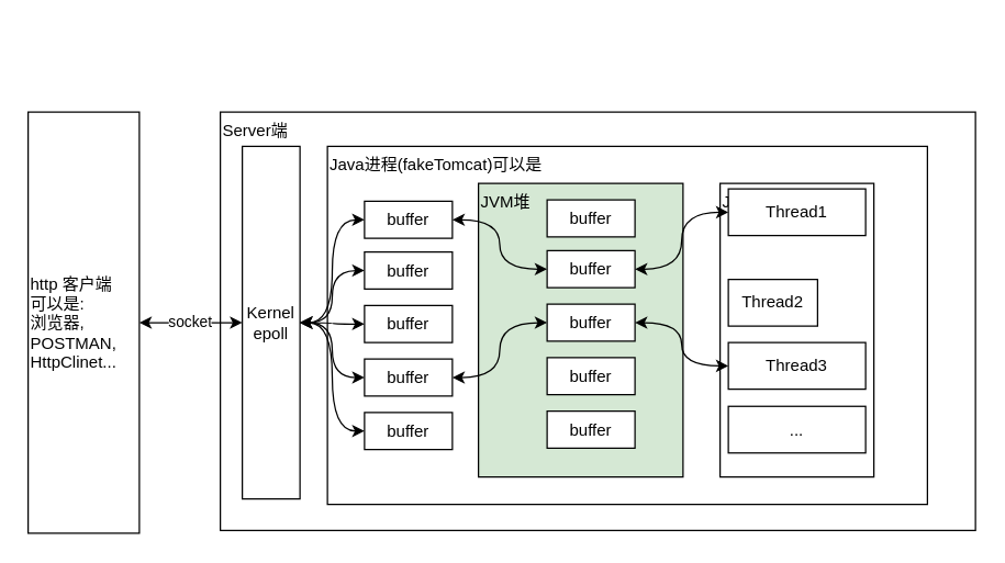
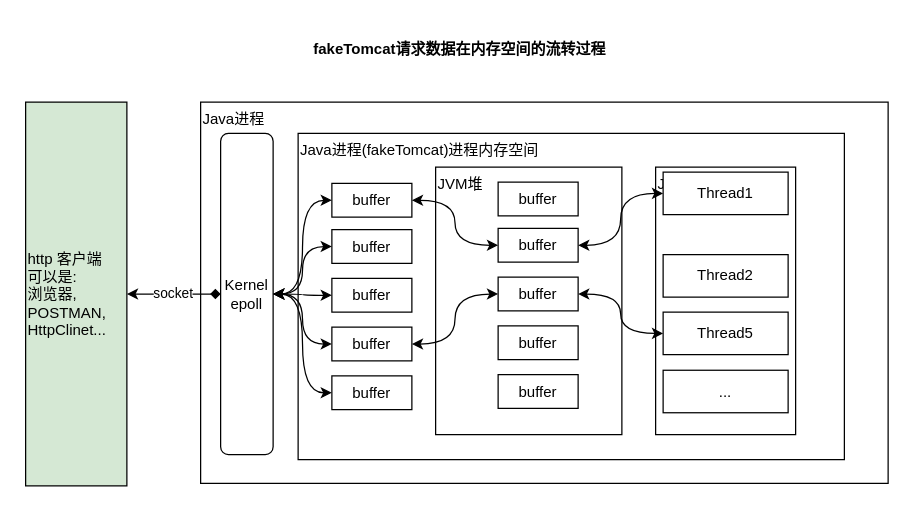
+ <mxCell id="2" value="fakeTomcat请求数据在内存空间的流转过程" style="text;html=1;strokeColor=none;fillColor=none;align=center;verticalAlign=middle;whiteSpace=wrap;rounded=0;fontStyle=1" vertex="1" parent="1"><mxGeometry x="244" y="20" width="247" height="37" as="geometry" /></mxCell>
- <mxCell id="3" value="Server端" style="rounded=0;whiteSpace=wrap;html=1;align=left;verticalAlign=top;" vertex="1" parent="1"><mxGeometry x="160" y="81" width="550" height="305" as="geometry" /></mxCell>
+ <mxCell id="3" value="Java进程" style="rounded=0;whiteSpace=wrap;html=1;align=left;verticalAlign=top;" vertex="1" parent="1"><mxGeometry x="160" y="81" width="550" height="305" as="geometry" /></mxCell>
- <mxCell id="8" value="Java进程(fakeTomcat)可以是" style="rounded=0;whiteSpace=wrap;html=1;align=left;verticalAlign=top;" vertex="1" parent="1"><mxGeometry x="238" y="106" width="437" height="261" as="geometry" /></mxCell>
+ <mxCell id="8" value="Java进程(fakeTomcat)进程内存空间" style="rounded=0;whiteSpace=wrap;html=1;align=left;verticalAlign=top;" vertex="1" parent="1"><mxGeometry x="238" y="106" width="437" height="261" as="geometry" /></mxCell>
- <mxCell id="19" value="JVM堆" style="rounded=0;whiteSpace=wrap;html=1;align=left;verticalAlign=top;fillColor=#d5e8d4;" vertex="1" parent="1"><mxGeometry x="348" y="133" width="149" height="214" as="geometry" /></mxCell>
+ <mxCell id="19" value="JVM堆" style="rounded=0;whiteSpace=wrap;html=1;align=left;verticalAlign=top;" vertex="1" parent="1"><mxGeometry x="348" y="133" width="149" height="214" as="geometry" /></mxCell>
- <mxCell id="29" value="Thread2" style="rounded=0;whiteSpace=wrap;html=1;align=center;verticalAlign=middle;" vertex="1" parent="1"><mxGeometry x="530" y="203" width="65" height="34" as="geometry" /></mxCell>
+ <mxCell id="29" value="Thread2" style="rounded=0;whiteSpace=wrap;html=1;align=center;verticalAlign=middle;" vertex="1" parent="1"><mxGeometry x="530" y="203" width="100" height="34" as="geometry" /></mxCell>
- <mxCell id="6" value="http 客户端&lt;br&gt;可以是:&lt;br&gt;浏览器,&lt;br&gt;POSTMAN,&lt;br&gt;HttpClinet..." style="rounded=0;whiteSpace=wrap;html=1;align=left;verticalAlign=middle;" vertex="1" parent="1"><mxGeometry x="20" y="81" width="81" height="307" as="geometry" /></mxCell>
+ <mxCell id="6" value="http 客户端&lt;br&gt;可以是:&lt;br&gt;浏览器,&lt;br&gt;POSTMAN,&lt;br&gt;HttpClinet..." style="rounded=0;whiteSpace=wrap;html=1;align=left;verticalAlign=middle;fillColor=#d5e8d4;" vertex="1" parent="1"><mxGeometry x="20" y="81" width="81" height="307" as="geometry" /></mxCell>
- <mxCell id="4" style="edgeStyle=orthogonalEdgeStyle;rounded=0;orthogonalLoop=1;jettySize=auto;html=1;entryX=0;entryY=0.5;entryDx=0;entryDy=0;startArrow=classic;startFill=1;" edge="1" parent="1" source="6" target="7"><mxGeometry relative="1" as="geometry" /></mxCell>
+ <mxCell id="4" style="edgeStyle=orthogonalEdgeStyle;rounded=0;orthogonalLoop=1;jettySize=auto;html=1;entryX=0;entryY=0.5;entryDx=0;entryDy=0;startArrow=classic;startFill=1;endArrow=diamond;" edge="1" parent="1" source="6" target="7"><mxGeometry relative="1" as="geometry" /></mxCell>
- <mxCell id="7" value="Kernel&lt;br&gt;epoll" style="rounded=0;whiteSpace=wrap;html=1;align=center;verticalAlign=middle;" vertex="1" parent="1"><mxGeometry x="176" y="106" width="42" height="257" as="geometry" /></mxCell>
+ <mxCell id="7" value="Kernel&lt;br&gt;epoll" style="whiteSpace=wrap;html=1;align=center;verticalAlign=middle;rounded=1;" vertex="1" parent="1"><mxGeometry x="176" y="106" width="42" height="257" as="geometry" /></mxCell>
- <mxCell id="30" value="Thread3" style="rounded=0;whiteSpace=wrap;html=1;align=center;verticalAlign=middle;" vertex="1" parent="1"><mxGeometry x="530" y="249" width="100" height="34" as="geometry" /></mxCell>
+ <mxCell id="30" value="Thread5" style="rounded=0;whiteSpace=wrap;html=1;align=center;verticalAlign=middle;" vertex="1" parent="1"><mxGeometry x="530" y="249" width="100" height="34" as="geometry" /></mxCell>
